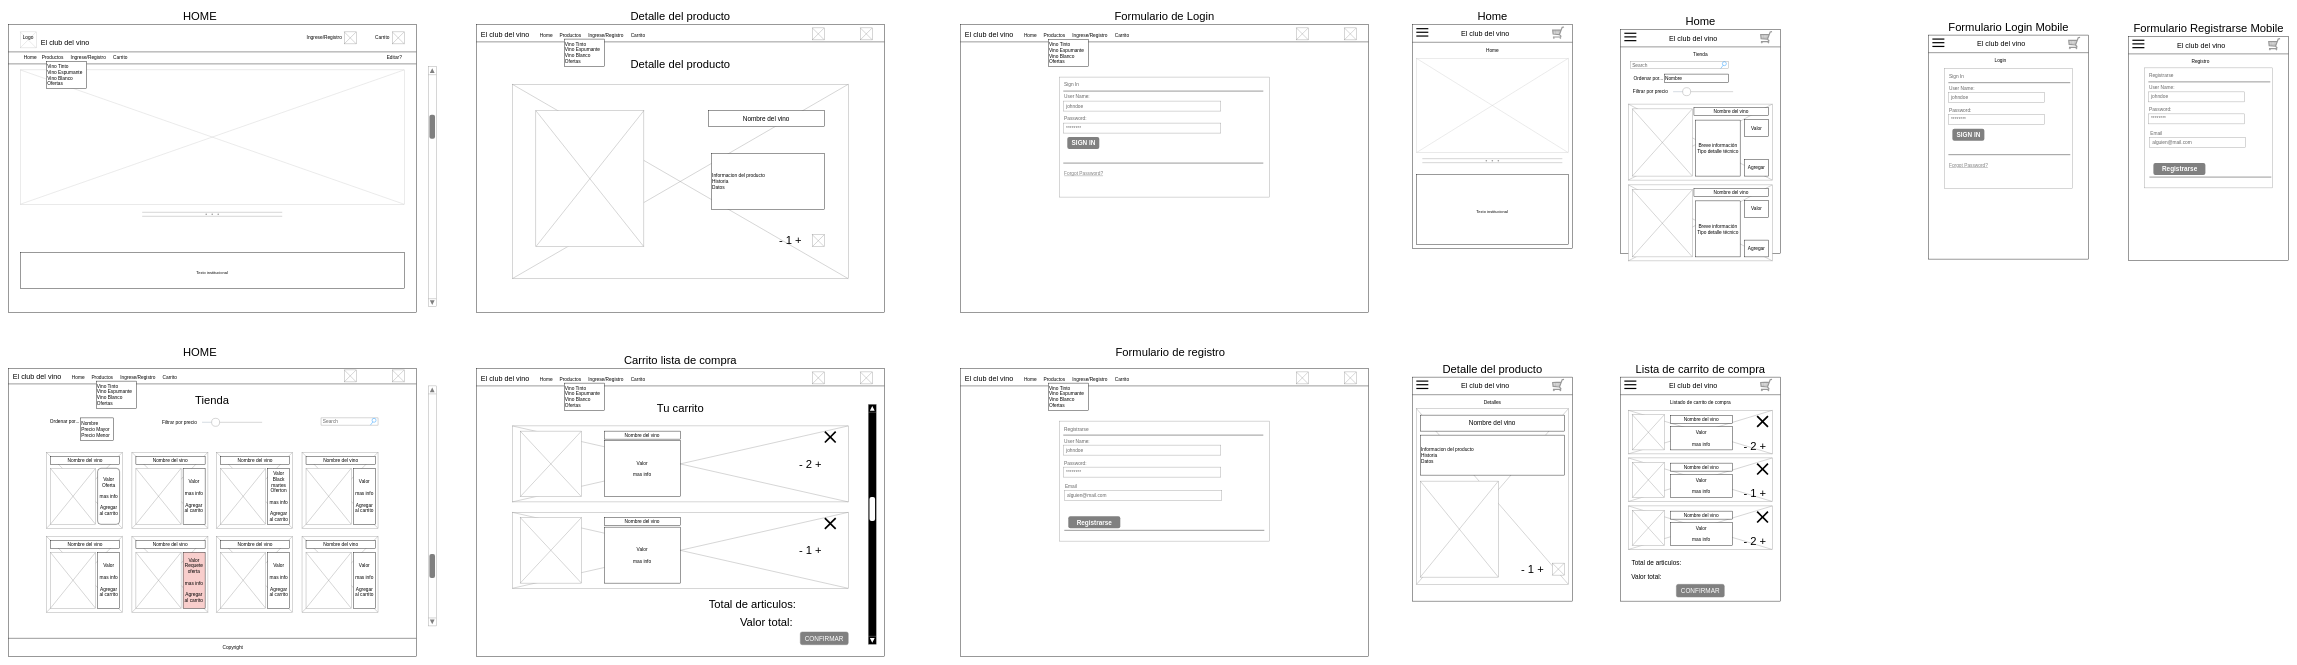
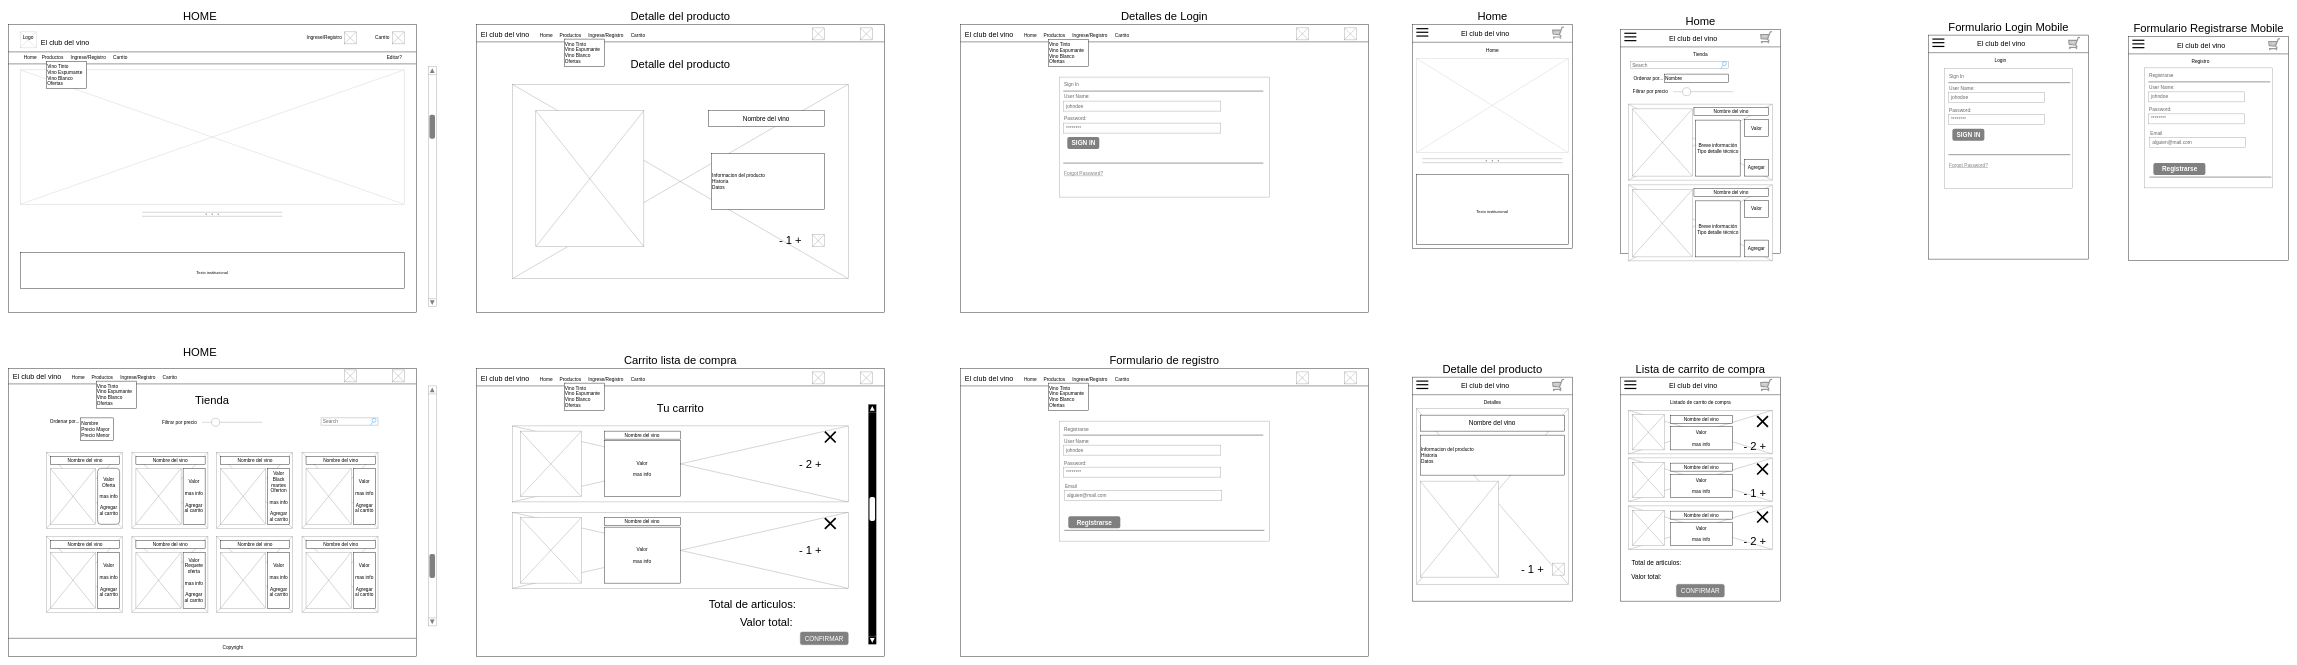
- <mxCell id="105" value="Formulario de Login" style="text;html=1;align=center;verticalAlign=middle;resizable=0;points=[];autosize=1;fontSize=28;" parent="1" vertex="1"><mxGeometry x="2780" y="20" width="260" height="40" as="geometry" /></mxCell>
+ <mxCell id="105" value="Detalles de Login" style="text;html=1;align=center;verticalAlign=middle;resizable=0;points=[];autosize=1;fontSize=28;" parent="1" vertex="1"><mxGeometry x="2780" y="20" width="260" height="40" as="geometry" /></mxCell>
- <mxCell id="122" value="Formulario de registro" style="text;html=1;align=center;verticalAlign=middle;resizable=0;points=[];autosize=1;fontSize=28;" parent="1" vertex="1"><mxGeometry x="2780" y="860" width="290" height="40" as="geometry" /></mxCell>
+ <mxCell id="122" value="Formulario de registro" style="text;html=1;align=center;verticalAlign=middle;resizable=0;points=[];autosize=1;fontSize=28;" parent="1" vertex="1"><mxGeometry x="2765" y="880" width="290" height="40" as="geometry" /></mxCell>
- <mxCell id="53" value="Valor&lt;br&gt;Requete oferta&lt;br&gt;&lt;br&gt;mas info&lt;br&gt;&lt;br&gt;Agregar al carrito" style="rounded=0;whiteSpace=wrap;html=1;fillColor=#f8cecc;" parent="1" vertex="1"><mxGeometry x="457.25" y="1380" width="55" height="140" as="geometry" /></mxCell>
+ <mxCell id="53" value="Valor&lt;br&gt;Requete oferta&lt;br&gt;&lt;br&gt;mas info&lt;br&gt;&lt;br&gt;Agregar al carrito" style="rounded=0;whiteSpace=wrap;html=1;" parent="1" vertex="1"><mxGeometry x="457.25" y="1380" width="55" height="140" as="geometry" /></mxCell>
